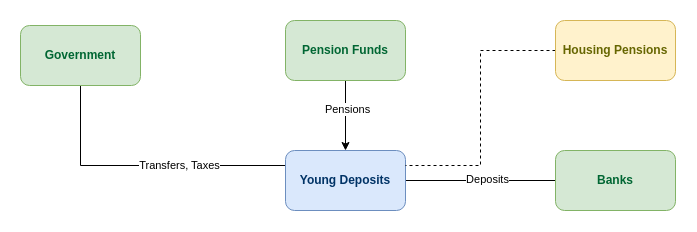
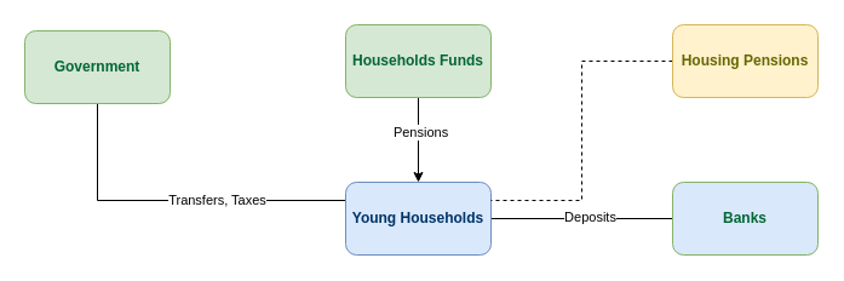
- <mxCell id="9" value="Pension Funds" style="rounded=1;whiteSpace=wrap;html=1;fillColor=#d5e8d4;strokeColor=#82b366;fontColor=#006633;fontStyle=1" vertex="1" parent="1"><mxGeometry x="285" y="20" width="120" height="60" as="geometry" /></mxCell>
+ <mxCell id="9" value="Households Funds" style="rounded=1;whiteSpace=wrap;html=1;fillColor=#d5e8d4;strokeColor=#82b366;fontColor=#006633;fontStyle=1" vertex="1" parent="1"><mxGeometry x="285" y="20" width="120" height="60" as="geometry" /></mxCell>
- <mxCell id="8" value="Young Deposits" style="rounded=1;whiteSpace=wrap;html=1;fillColor=#dae8fc;strokeColor=#6c8ebf;fontColor=#003366;fontStyle=1" vertex="1" parent="1"><mxGeometry x="285" y="150" width="120" height="60" as="geometry" /></mxCell>
+ <mxCell id="8" value="Young Households" style="rounded=1;whiteSpace=wrap;html=1;fillColor=#dae8fc;strokeColor=#6c8ebf;fontColor=#003366;fontStyle=1" vertex="1" parent="1"><mxGeometry x="285" y="150" width="120" height="60" as="geometry" /></mxCell>
- <mxCell id="10" value="Banks" style="rounded=1;whiteSpace=wrap;html=1;fillColor=#d5e8d4;strokeColor=#82b366;fontColor=#006633;fontStyle=1" vertex="1" parent="1"><mxGeometry x="555" y="150" width="120" height="60" as="geometry" /></mxCell>
+ <mxCell id="10" value="Banks" style="rounded=1;whiteSpace=wrap;html=1;fillColor=#dae8fc;strokeColor=#82b366;fontColor=#006633;fontStyle=1;" vertex="1" parent="1"><mxGeometry x="555" y="150" width="120" height="60" as="geometry" /></mxCell>
